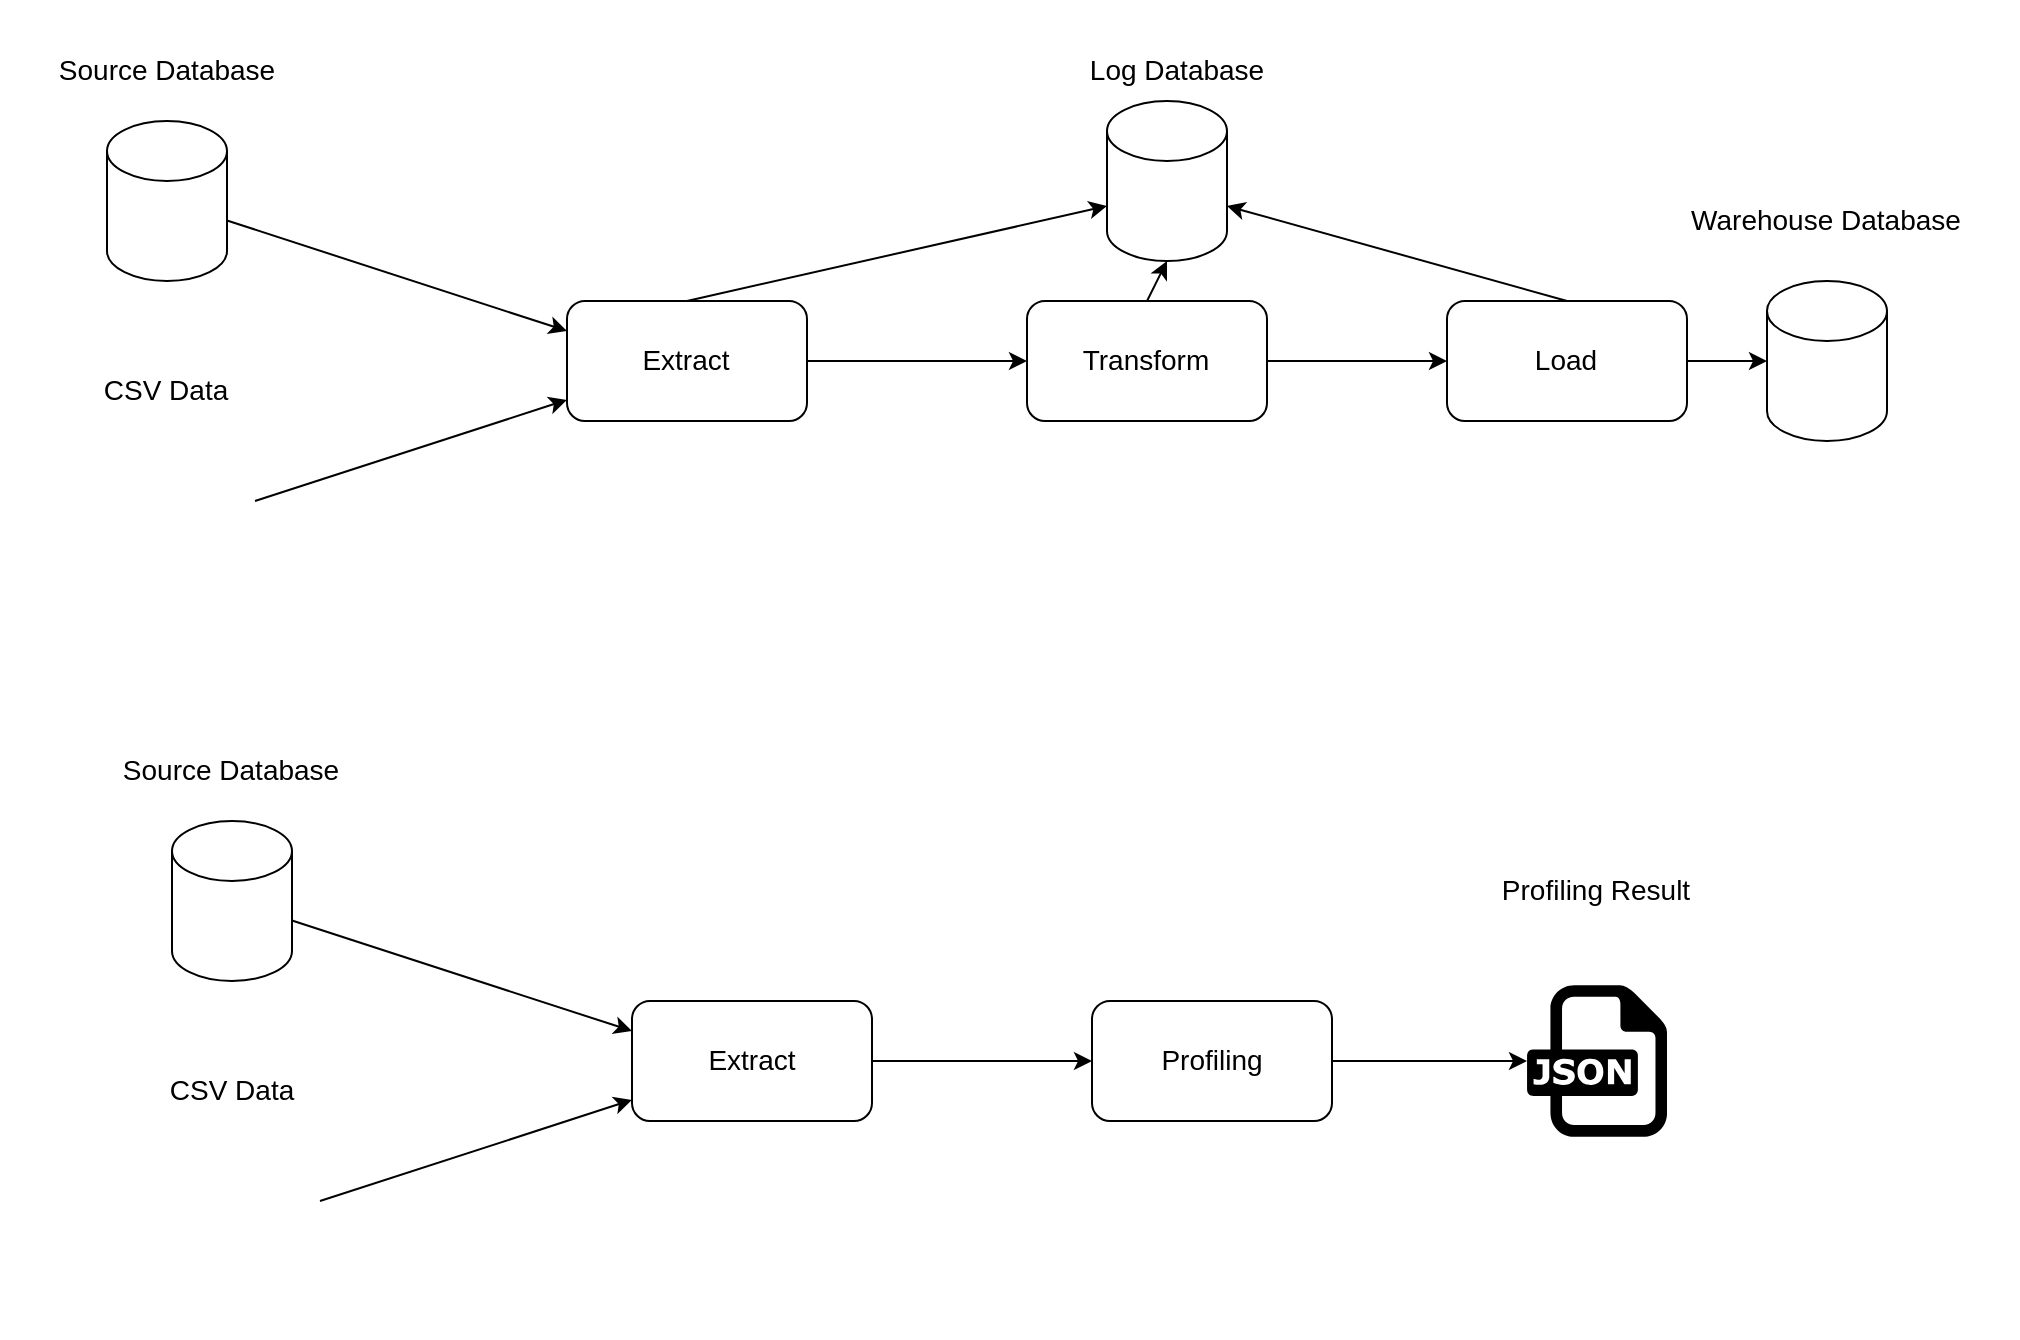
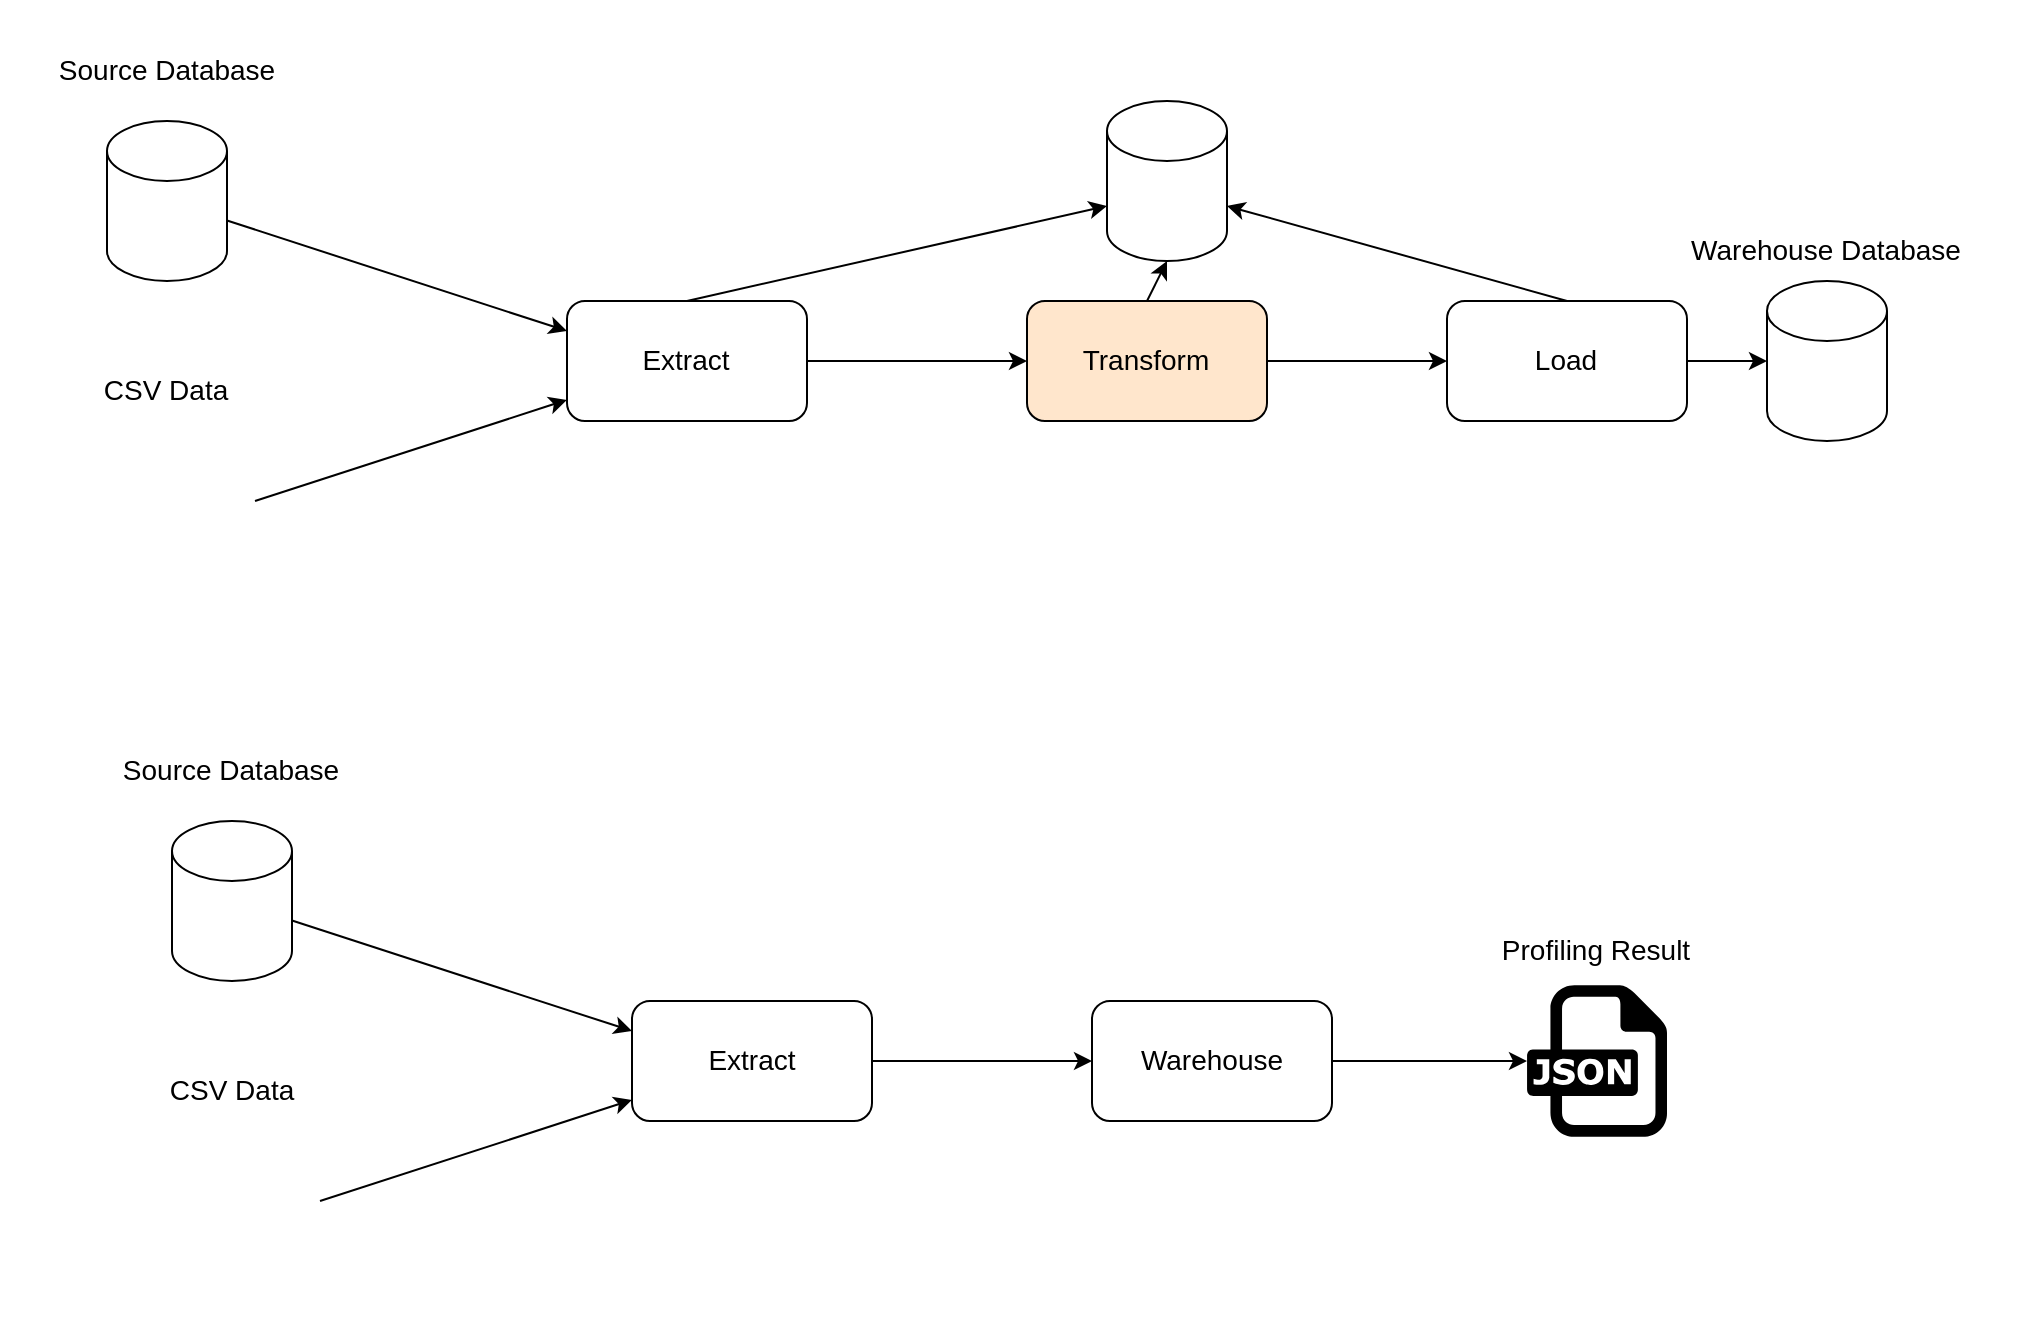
- <mxCell id="18" value="&lt;font style=&quot;font-size: 14px;&quot;&gt;Log Database&lt;/font&gt;" style="text;html=1;align=center;verticalAlign=middle;resizable=0;points=[];autosize=1;strokeColor=none;fillColor=none;" parent="1" vertex="1"><mxGeometry x="533" y="20" width="110" height="30" as="geometry" /></mxCell>
- <mxCell id="14" value="&lt;font style=&quot;font-size: 14px;&quot;&gt;Warehouse Database&lt;/font&gt;" style="text;html=1;align=center;verticalAlign=middle;whiteSpace=wrap;rounded=0;" parent="1" vertex="1"><mxGeometry x="838" y="95" width="150" height="30" as="geometry" /></mxCell>
+ <mxCell id="14" value="&lt;font style=&quot;font-size: 14px;&quot;&gt;Warehouse Database&lt;/font&gt;" style="text;html=1;align=center;verticalAlign=middle;whiteSpace=wrap;rounded=0;" parent="1" vertex="1"><mxGeometry x="838" y="110" width="150" height="30" as="geometry" /></mxCell>
- <mxCell id="9" value="&lt;font style=&quot;font-size: 14px;&quot;&gt;Transform&lt;/font&gt;" style="rounded=1;whiteSpace=wrap;html=1;" parent="1" vertex="1"><mxGeometry x="513" y="150" width="120" height="60" as="geometry" /></mxCell>
+ <mxCell id="9" value="&lt;font style=&quot;font-size: 14px;&quot;&gt;Transform&lt;/font&gt;" style="rounded=1;whiteSpace=wrap;html=1;fillColor=#ffe6cc;" parent="1" vertex="1"><mxGeometry x="513" y="150" width="120" height="60" as="geometry" /></mxCell>
- <mxCell id="31" value="&lt;font style=&quot;font-size: 14px;&quot;&gt;Profiling Result&lt;/font&gt;" style="text;html=1;align=center;verticalAlign=middle;whiteSpace=wrap;rounded=0;" vertex="1" parent="1"><mxGeometry x="723" y="430" width="150" height="30" as="geometry" /></mxCell>
+ <mxCell id="31" value="&lt;font style=&quot;font-size: 14px;&quot;&gt;Profiling Result&lt;/font&gt;" style="text;html=1;align=center;verticalAlign=middle;whiteSpace=wrap;rounded=0;" vertex="1" parent="1"><mxGeometry x="723" y="460" width="150" height="30" as="geometry" /></mxCell>
- <mxCell id="28" value="&lt;font style=&quot;font-size: 14px;&quot;&gt;Profiling&lt;/font&gt;" style="rounded=1;whiteSpace=wrap;html=1;" vertex="1" parent="1"><mxGeometry x="545.5" y="500" width="120" height="60" as="geometry" /></mxCell>
+ <mxCell id="28" value="&lt;font style=&quot;font-size: 14px;&quot;&gt;Warehouse&lt;/font&gt;" style="rounded=1;whiteSpace=wrap;html=1;" vertex="1" parent="1"><mxGeometry x="545.5" y="500" width="120" height="60" as="geometry" /></mxCell>
